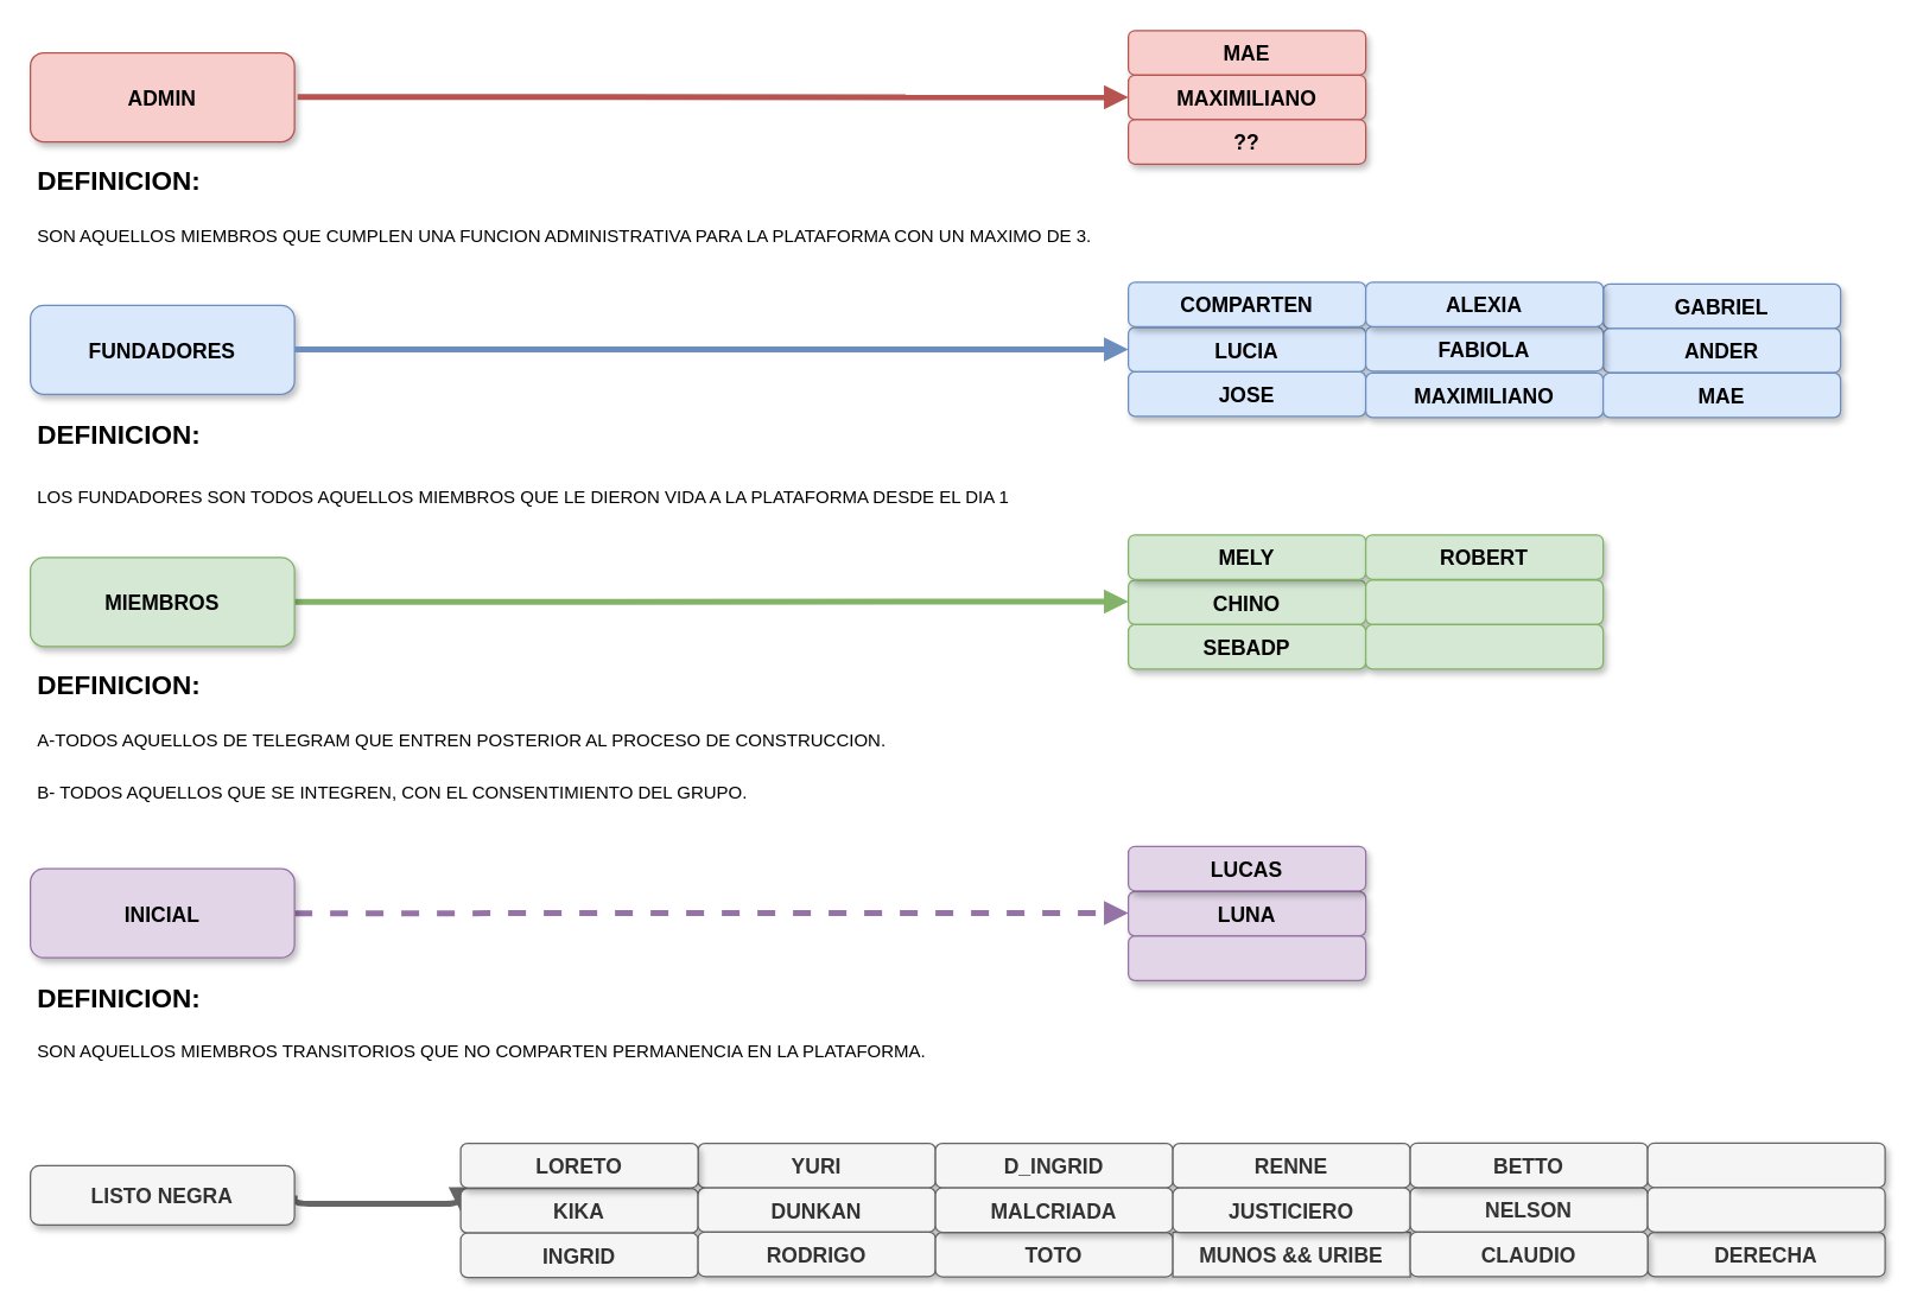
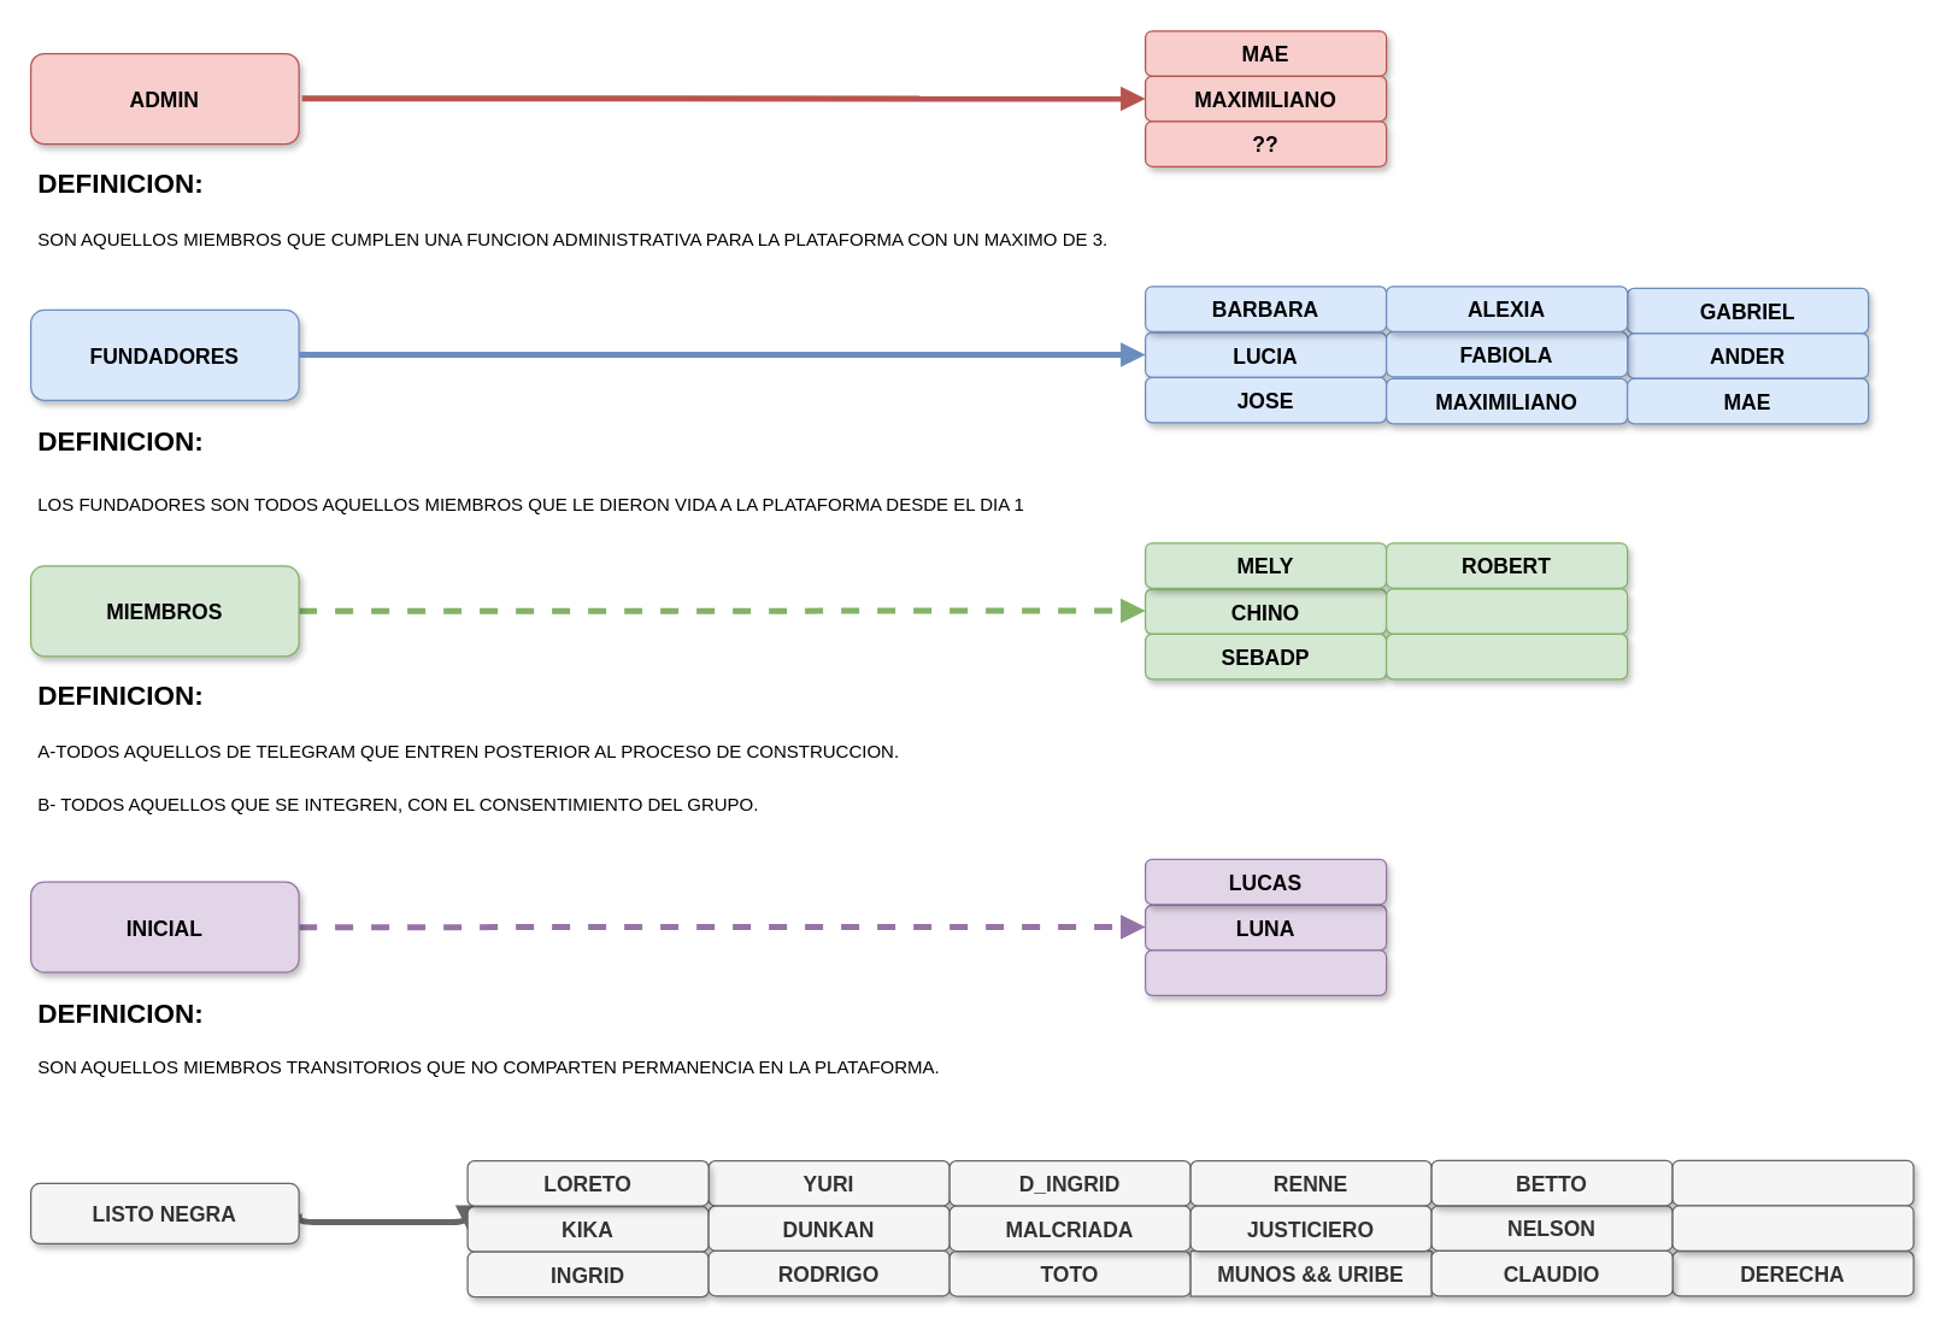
- <mxCell id="8" value="COMPARTEN" style="rounded=1;fillColor=#dae8fc;strokeColor=#6c8ebf;shadow=1;fontStyle=1;fontSize=14;" vertex="1" parent="1"><mxGeometry x="760" y="189.63" width="160" height="30" as="geometry" /></mxCell>
+ <mxCell id="8" value="BARBARA" style="rounded=1;fillColor=#dae8fc;strokeColor=#6c8ebf;shadow=1;fontStyle=1;fontSize=14;" vertex="1" parent="1"><mxGeometry x="760" y="189.63" width="160" height="30" as="geometry" /></mxCell>
- <mxCell id="14" value="" style="edgeStyle=elbowEdgeStyle;elbow=vertical;strokeWidth=4;endArrow=block;endFill=1;fontStyle=1;strokeColor=#82b366;exitX=1;exitY=0.5;exitDx=0;exitDy=0;entryX=0;entryY=0.5;entryDx=0;entryDy=0;fillColor=#d5e8d4;" edge="1" parent="1" source="15" target="16"><mxGeometry x="22" y="165.5" width="100" height="100" as="geometry"><mxPoint x="-159" y="599.75" as="sourcePoint" /><mxPoint x="310" y="406.13" as="targetPoint" /></mxGeometry></mxCell>
+ <mxCell id="14" value="" style="edgeStyle=elbowEdgeStyle;elbow=vertical;strokeWidth=4;endArrow=block;endFill=1;fontStyle=1;strokeColor=#82b366;exitX=1;exitY=0.5;exitDx=0;exitDy=0;entryX=0;entryY=0.5;entryDx=0;entryDy=0;fillColor=#d5e8d4;dashed=1;" edge="1" parent="1" source="15" target="16"><mxGeometry x="22" y="165.5" width="100" height="100" as="geometry"><mxPoint x="-159" y="599.75" as="sourcePoint" /><mxPoint x="310" y="406.13" as="targetPoint" /></mxGeometry></mxCell>
